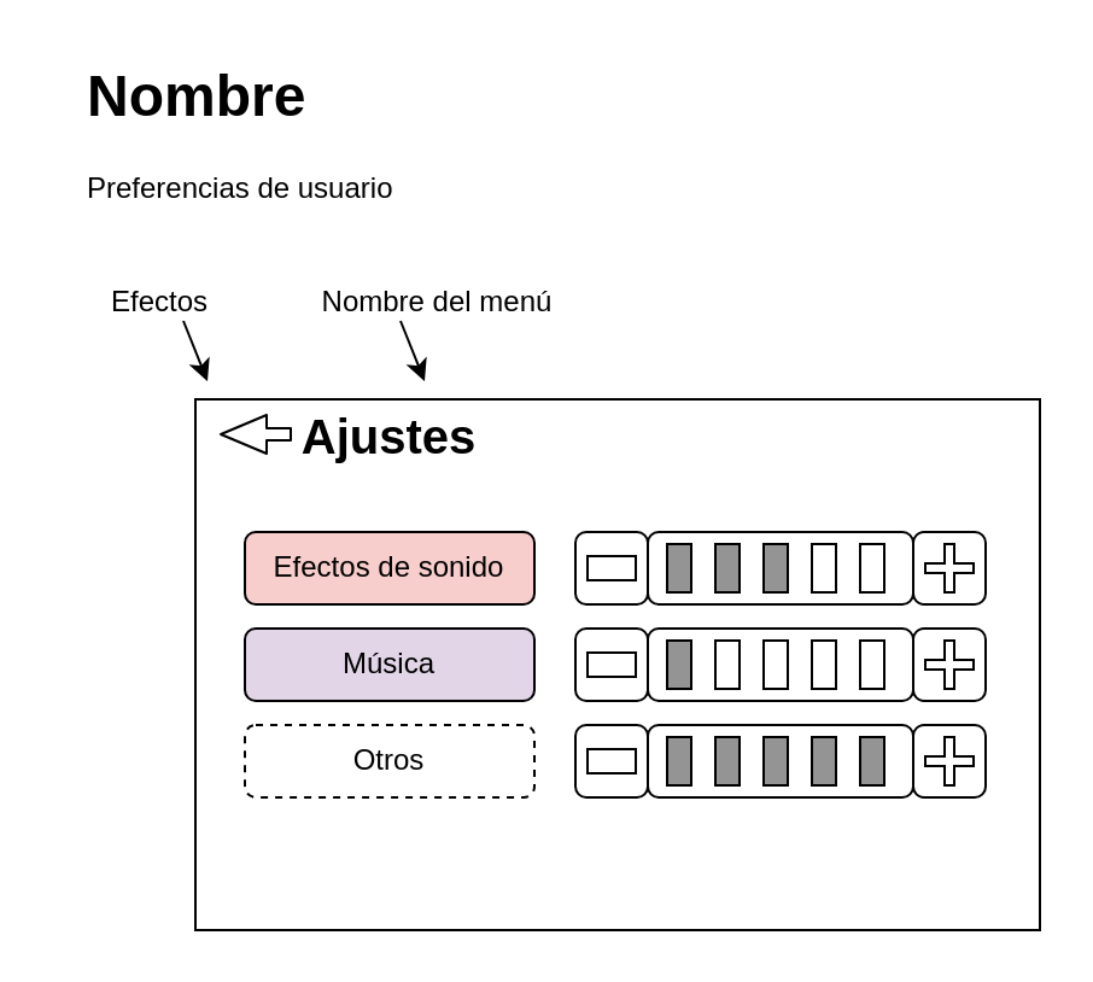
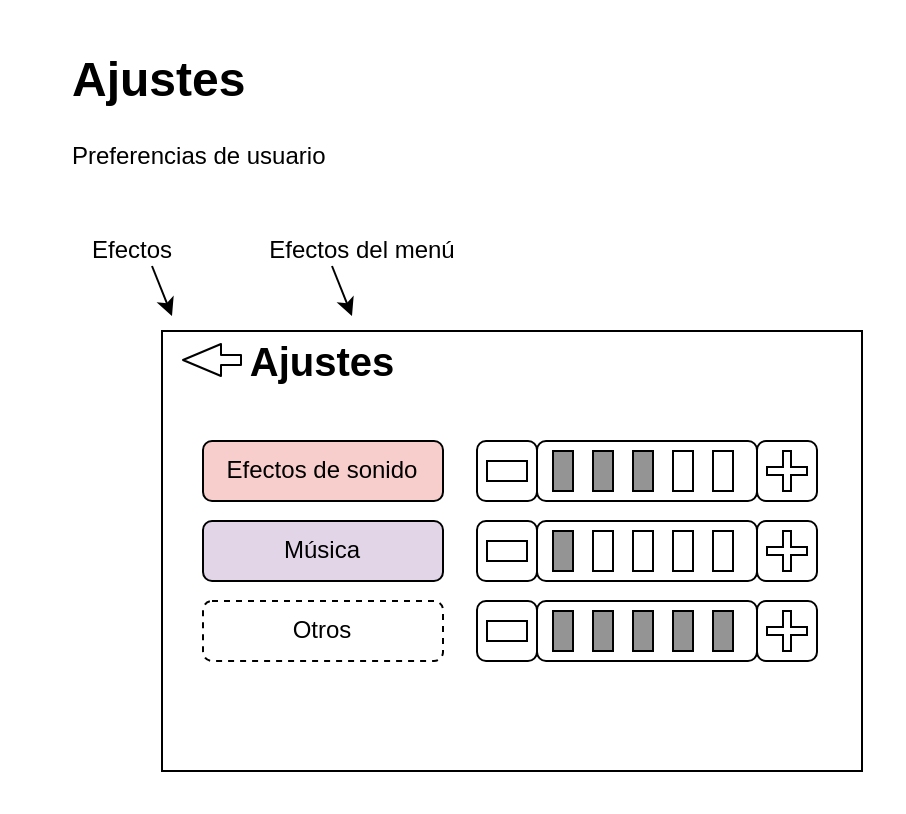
- <mxCell id="5" value="&lt;h1&gt;Nombre&lt;br&gt;&lt;/h1&gt;&lt;p&gt;Preferencias de usuario&lt;br&gt;&lt;/p&gt;" style="text;html=1;strokeColor=none;fillColor=none;spacing=5;spacingTop=-20;whiteSpace=wrap;overflow=hidden;rounded=0;" parent="1" vertex="1"><mxGeometry x="30.5" y="20" width="240" height="120" as="geometry" /></mxCell>
+ <mxCell id="5" value="&lt;h1&gt;Ajustes&lt;br&gt;&lt;/h1&gt;&lt;p&gt;Preferencias de usuario&lt;br&gt;&lt;/p&gt;" style="text;html=1;strokeColor=none;fillColor=none;spacing=5;spacingTop=-20;whiteSpace=wrap;overflow=hidden;rounded=0;" parent="1" vertex="1"><mxGeometry x="30.5" y="20" width="240" height="120" as="geometry" /></mxCell>
- <mxCell id="6" value="Nombre del menú" style="text;html=1;strokeColor=none;fillColor=none;align=center;verticalAlign=middle;whiteSpace=wrap;rounded=0;fontSize=12;direction=south;" parent="1" vertex="1"><mxGeometry x="120.5" y="105" width="120" height="40" as="geometry" /></mxCell>
+ <mxCell id="6" value="Efectos del menú" style="text;html=1;strokeColor=none;fillColor=none;align=center;verticalAlign=middle;whiteSpace=wrap;rounded=0;fontSize=12;direction=south;" parent="1" vertex="1"><mxGeometry x="120.5" y="105" width="120" height="40" as="geometry" /></mxCell>
